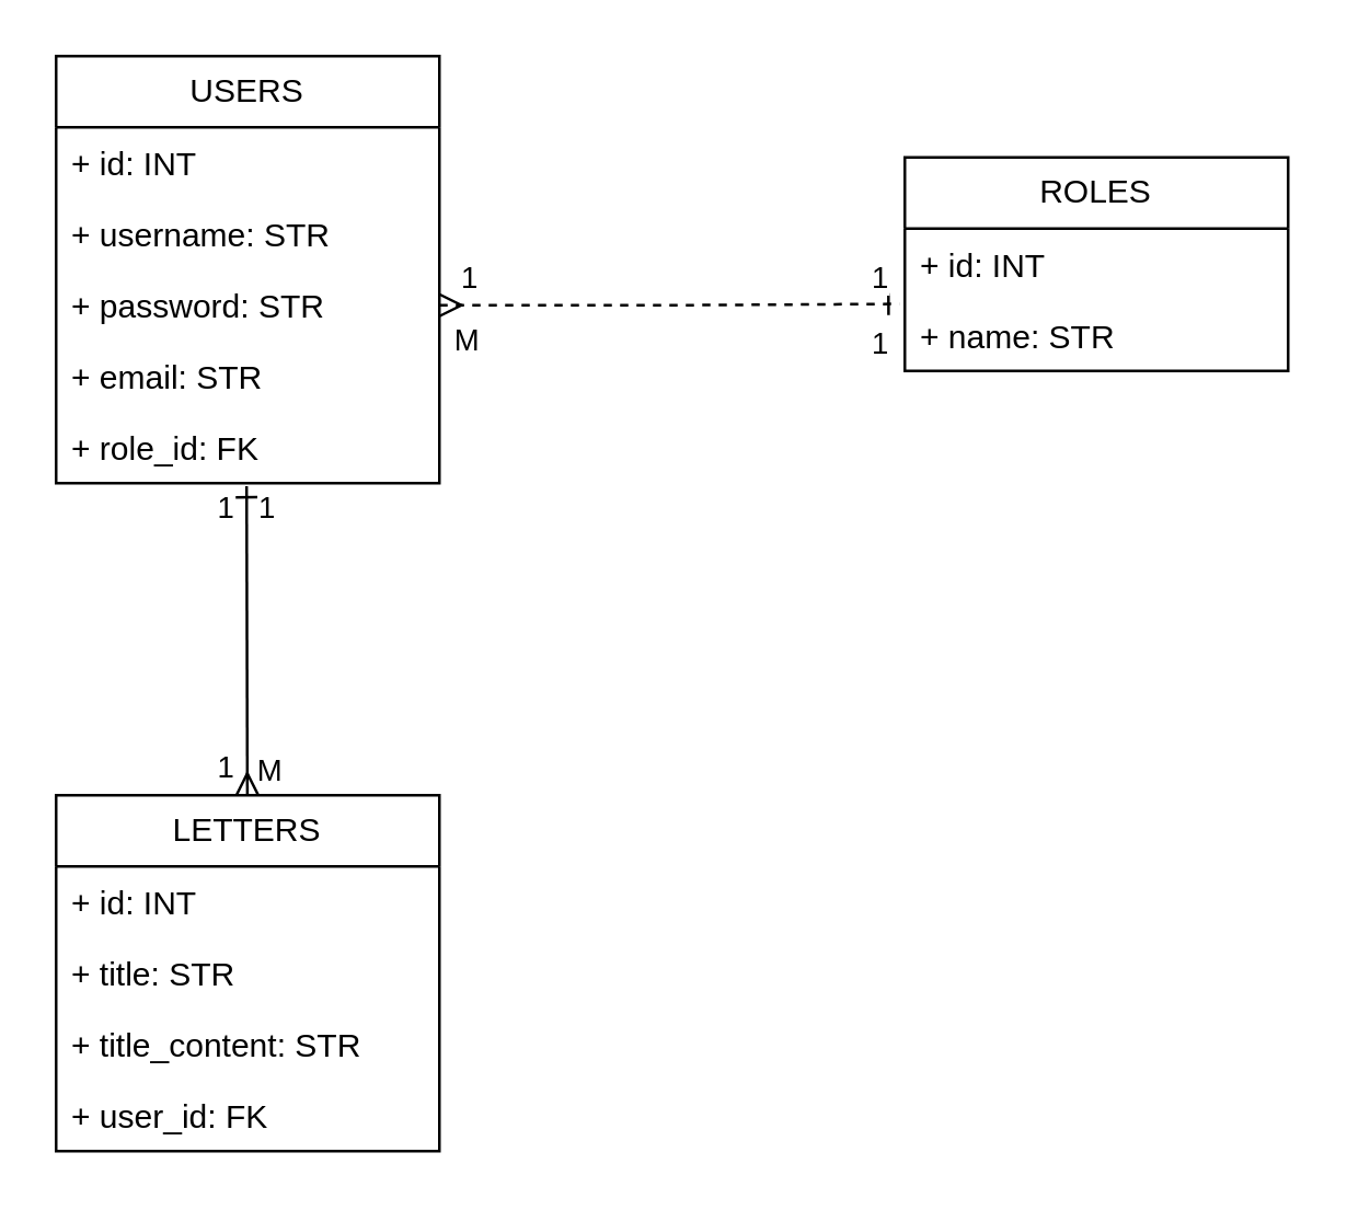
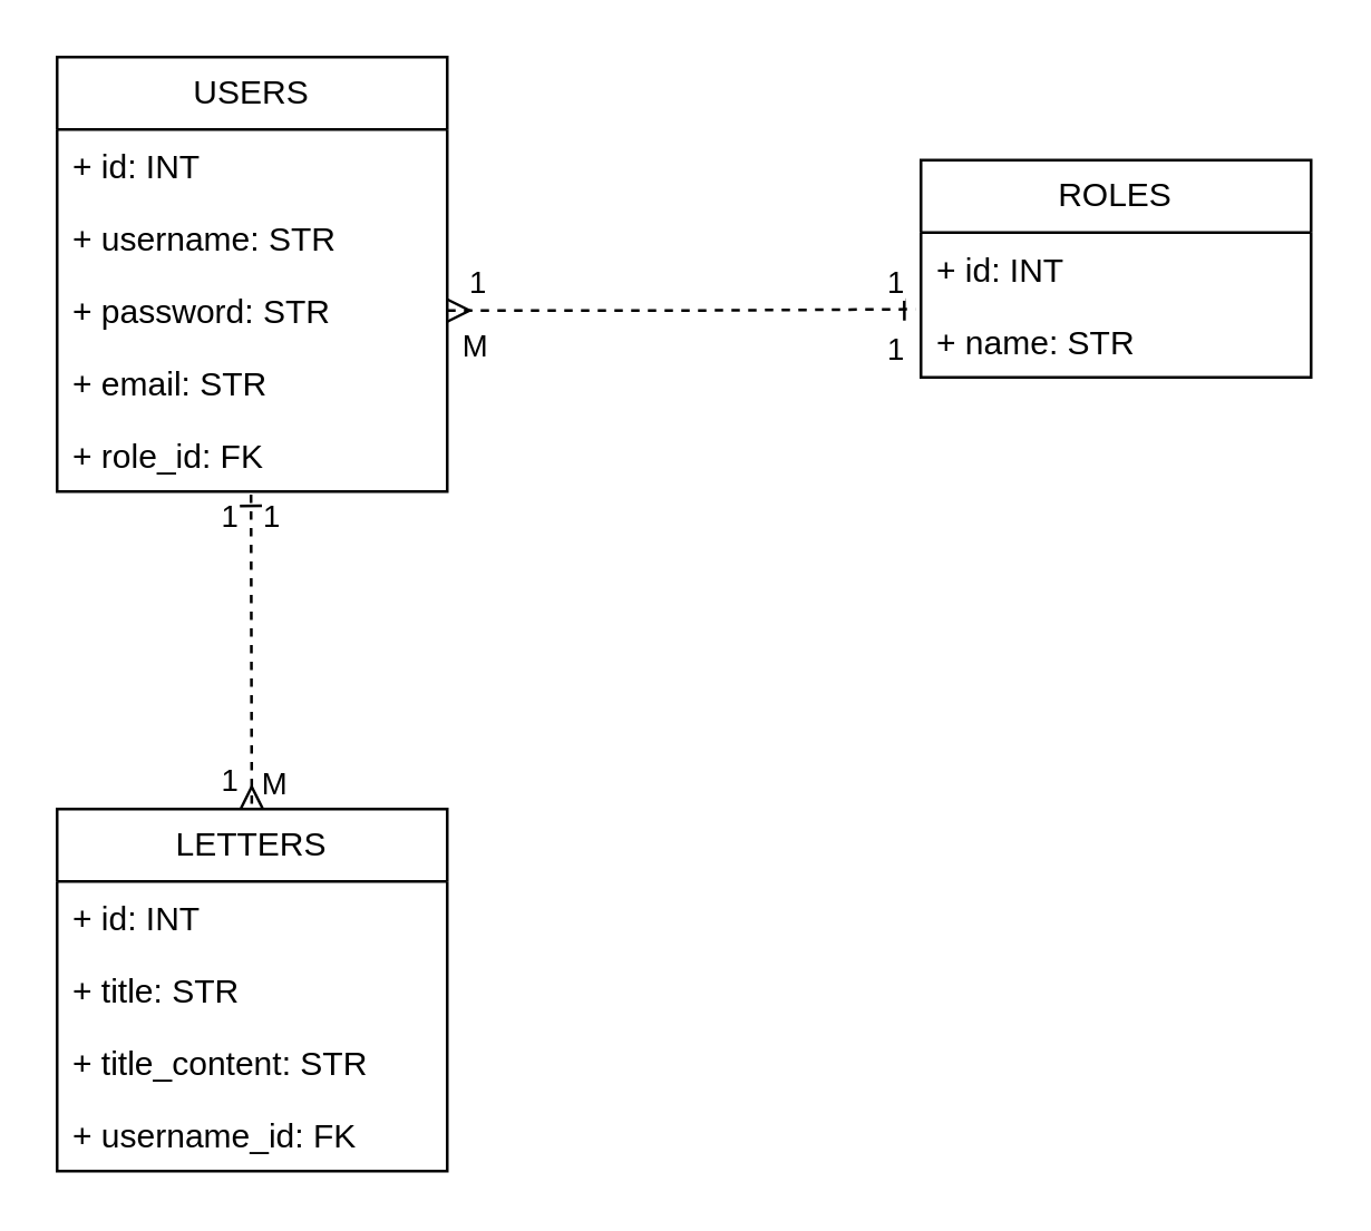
- <mxCell id="21" value="" style="endArrow=ERmany;html=1;rounded=0;exitX=0.497;exitY=1.044;exitDx=0;exitDy=0;exitPerimeter=0;endFill=0;startArrow=ERone;startFill=0;" edge="1" parent="1" source="7" target="11"><mxGeometry relative="1" as="geometry"><mxPoint x="250" y="230" as="sourcePoint" /><mxPoint x="290" y="220" as="targetPoint" /></mxGeometry></mxCell>
+ <mxCell id="21" value="" style="endArrow=ERmany;html=1;rounded=0;exitX=0.497;exitY=1.044;exitDx=0;exitDy=0;exitPerimeter=0;endFill=0;startArrow=ERone;startFill=0;dashed=1;" edge="1" parent="1" source="7" target="11"><mxGeometry relative="1" as="geometry"><mxPoint x="250" y="230" as="sourcePoint" /><mxPoint x="290" y="220" as="targetPoint" /></mxGeometry></mxCell>
- <mxCell id="15" value="+ user_id: FK&amp;nbsp;" style="text;strokeColor=none;fillColor=none;align=left;verticalAlign=top;spacingLeft=4;spacingRight=4;overflow=hidden;rotatable=0;points=[[0,0.5],[1,0.5]];portConstraint=eastwest;whiteSpace=wrap;html=1;" vertex="1" parent="11"><mxGeometry y="104" width="140" height="26" as="geometry" /></mxCell>
+ <mxCell id="15" value="+ username_id: FK&amp;nbsp;" style="text;strokeColor=none;fillColor=none;align=left;verticalAlign=top;spacingLeft=4;spacingRight=4;overflow=hidden;rotatable=0;points=[[0,0.5],[1,0.5]];portConstraint=eastwest;whiteSpace=wrap;html=1;" vertex="1" parent="11"><mxGeometry y="104" width="140" height="26" as="geometry" /></mxCell>
